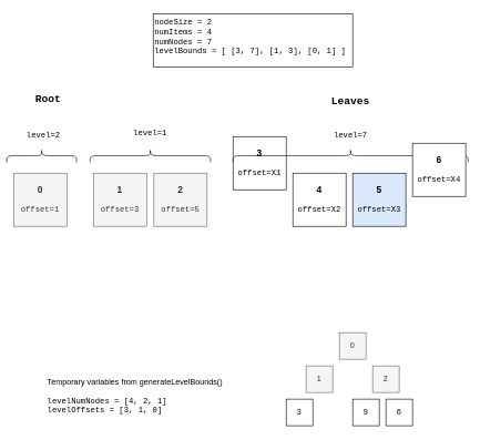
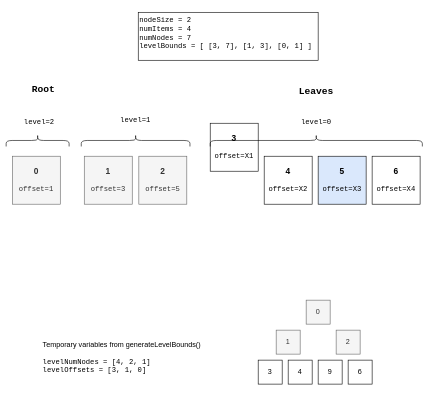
- <mxCell id="17" value="level=7" style="text;html=1;strokeColor=none;fillColor=none;align=center;verticalAlign=middle;whiteSpace=wrap;rounded=0;fontFamily=Courier New;" vertex="1" parent="1"><mxGeometry x="491.88" y="192.5" width="70" height="20" as="geometry" /></mxCell>
+ <mxCell id="17" value="level=0" style="text;html=1;strokeColor=none;fillColor=none;align=center;verticalAlign=middle;whiteSpace=wrap;rounded=0;fontFamily=Courier New;" vertex="1" parent="1"><mxGeometry x="491.88" y="192.5" width="70" height="20" as="geometry" /></mxCell>
- <mxCell id="20" value="&lt;span style=&quot;font-size: 14px&quot;&gt;&lt;b&gt;6&lt;/b&gt;&lt;/span&gt;&lt;br&gt;&lt;br&gt;&lt;font face=&quot;Courier New&quot;&gt;offset=X4&lt;/font&gt;" style="whiteSpace=wrap;html=1;aspect=fixed;" vertex="1" parent="1"><mxGeometry x="620" y="215" width="80" height="80" as="geometry" /></mxCell>
+ <mxCell id="20" value="&lt;span style=&quot;font-size: 14px&quot;&gt;&lt;b&gt;6&lt;/b&gt;&lt;/span&gt;&lt;br&gt;&lt;br&gt;&lt;font face=&quot;Courier New&quot;&gt;offset=X4&lt;/font&gt;" style="whiteSpace=wrap;html=1;aspect=fixed;" vertex="1" parent="1"><mxGeometry x="620" y="260" width="80" height="80" as="geometry" /></mxCell>
+ <mxCell id="5" value="4" style="whiteSpace=wrap;html=1;aspect=fixed;" vertex="1" parent="1"><mxGeometry x="480" y="600" width="40" height="40" as="geometry" /></mxCell>
